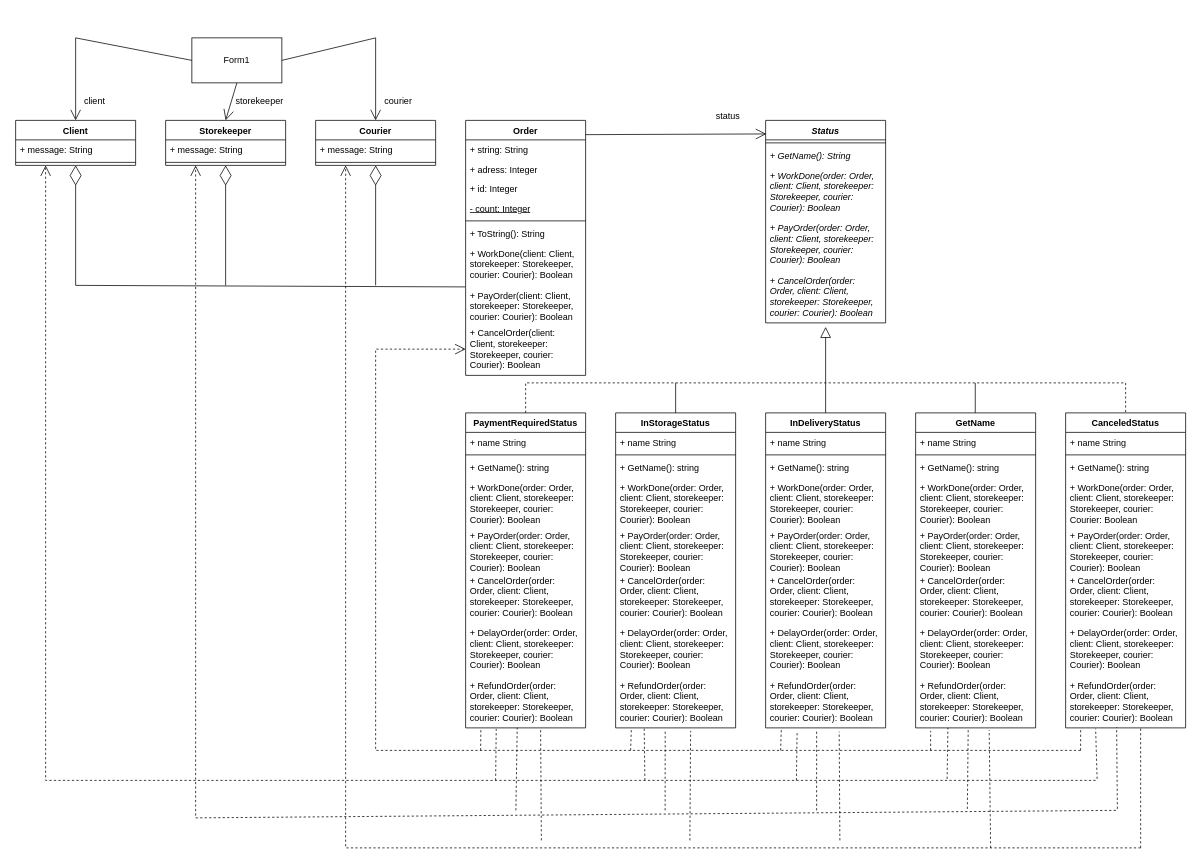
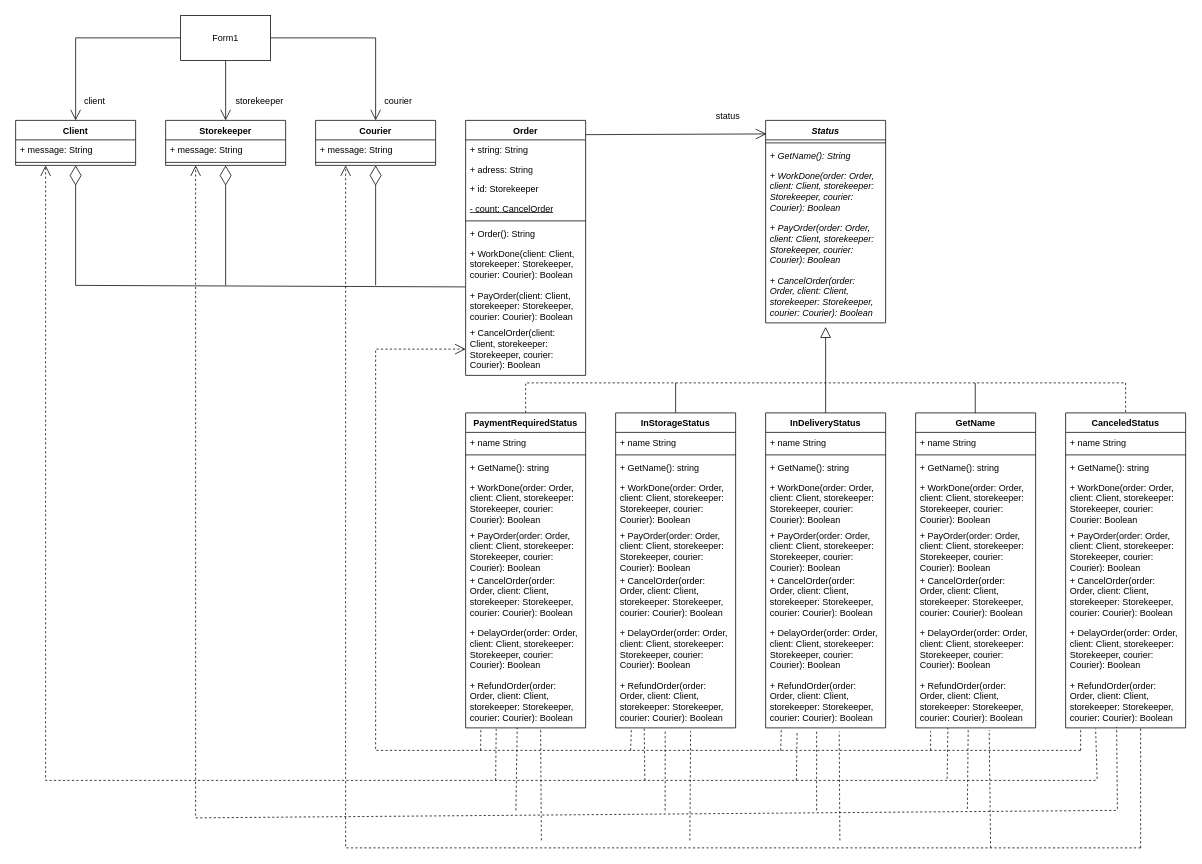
- <mxCell id="80" value="Form1" style="rounded=0;whiteSpace=wrap;html=1;" vertex="1" parent="1"><mxGeometry x="255" y="50" width="120" height="60" as="geometry" /></mxCell>
+ <mxCell id="80" value="Form1" style="rounded=0;whiteSpace=wrap;html=1;" vertex="1" parent="1"><mxGeometry x="240" y="20" width="120" height="60" as="geometry" /></mxCell>
- <mxCell id="4" value="+ adress: Integer" style="text;strokeColor=none;fillColor=none;align=left;verticalAlign=top;spacingLeft=4;spacingRight=4;overflow=hidden;rotatable=0;points=[[0,0.5],[1,0.5]];portConstraint=eastwest;whiteSpace=wrap;html=1;" vertex="1" parent="2"><mxGeometry y="52" width="160" height="26" as="geometry" /></mxCell>
+ <mxCell id="4" value="+ adress: String" style="text;strokeColor=none;fillColor=none;align=left;verticalAlign=top;spacingLeft=4;spacingRight=4;overflow=hidden;rotatable=0;points=[[0,0.5],[1,0.5]];portConstraint=eastwest;whiteSpace=wrap;html=1;" vertex="1" parent="2"><mxGeometry y="52" width="160" height="26" as="geometry" /></mxCell>
- <mxCell id="5" value="+ id: Integer" style="text;strokeColor=none;fillColor=none;align=left;verticalAlign=top;spacingLeft=4;spacingRight=4;overflow=hidden;rotatable=0;points=[[0,0.5],[1,0.5]];portConstraint=eastwest;whiteSpace=wrap;html=1;" vertex="1" parent="2"><mxGeometry y="78" width="160" height="26" as="geometry" /></mxCell>
+ <mxCell id="5" value="+ id: Storekeeper" style="text;strokeColor=none;fillColor=none;align=left;verticalAlign=top;spacingLeft=4;spacingRight=4;overflow=hidden;rotatable=0;points=[[0,0.5],[1,0.5]];portConstraint=eastwest;whiteSpace=wrap;html=1;" vertex="1" parent="2"><mxGeometry y="78" width="160" height="26" as="geometry" /></mxCell>
- <mxCell id="6" value="&lt;u&gt;- count: Integer&lt;/u&gt;" style="text;strokeColor=none;fillColor=none;align=left;verticalAlign=top;spacingLeft=4;spacingRight=4;overflow=hidden;rotatable=0;points=[[0,0.5],[1,0.5]];portConstraint=eastwest;whiteSpace=wrap;html=1;" vertex="1" parent="2"><mxGeometry y="104" width="160" height="26" as="geometry" /></mxCell>
+ <mxCell id="6" value="&lt;u&gt;- count: CancelOrder&lt;/u&gt;" style="text;strokeColor=none;fillColor=none;align=left;verticalAlign=top;spacingLeft=4;spacingRight=4;overflow=hidden;rotatable=0;points=[[0,0.5],[1,0.5]];portConstraint=eastwest;whiteSpace=wrap;html=1;" vertex="1" parent="2"><mxGeometry y="104" width="160" height="26" as="geometry" /></mxCell>
- <mxCell id="8" value="+ ToString(): String" style="text;strokeColor=none;fillColor=none;align=left;verticalAlign=top;spacingLeft=4;spacingRight=4;overflow=hidden;rotatable=0;points=[[0,0.5],[1,0.5]];portConstraint=eastwest;whiteSpace=wrap;html=1;" vertex="1" parent="2"><mxGeometry y="138" width="160" height="26" as="geometry" /></mxCell>
+ <mxCell id="8" value="+ Order(): String" style="text;strokeColor=none;fillColor=none;align=left;verticalAlign=top;spacingLeft=4;spacingRight=4;overflow=hidden;rotatable=0;points=[[0,0.5],[1,0.5]];portConstraint=eastwest;whiteSpace=wrap;html=1;" vertex="1" parent="2"><mxGeometry y="138" width="160" height="26" as="geometry" /></mxCell>
